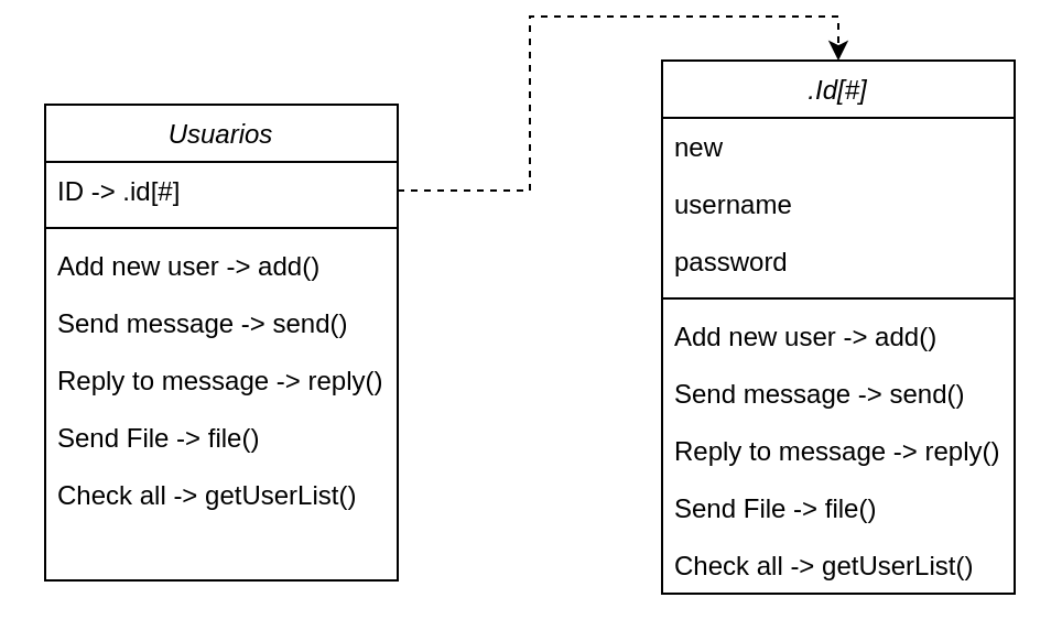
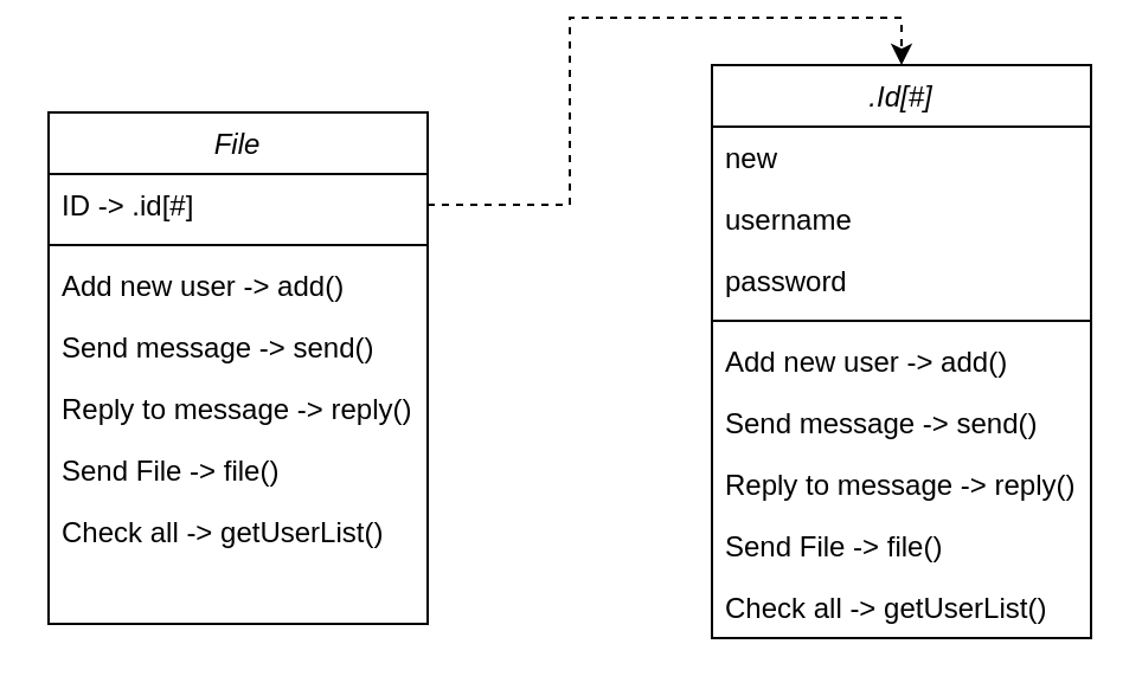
- <mxCell id="2" value="Usuarios" style="swimlane;fontStyle=2;align=center;verticalAlign=top;childLayout=stackLayout;horizontal=1;startSize=26;horizontalStack=0;resizeParent=1;resizeLast=0;collapsible=1;marginBottom=0;rounded=0;shadow=0;strokeWidth=1;" parent="1" vertex="1"><mxGeometry x="20" y="40" width="160" height="216" as="geometry"><mxRectangle x="230" y="140" width="160" height="26" as="alternateBounds" /></mxGeometry></mxCell>
+ <mxCell id="2" value="File" style="swimlane;fontStyle=2;align=center;verticalAlign=top;childLayout=stackLayout;horizontal=1;startSize=26;horizontalStack=0;resizeParent=1;resizeLast=0;collapsible=1;marginBottom=0;rounded=0;shadow=0;strokeWidth=1;" parent="1" vertex="1"><mxGeometry x="20" y="40" width="160" height="216" as="geometry"><mxRectangle x="230" y="140" width="160" height="26" as="alternateBounds" /></mxGeometry></mxCell>
